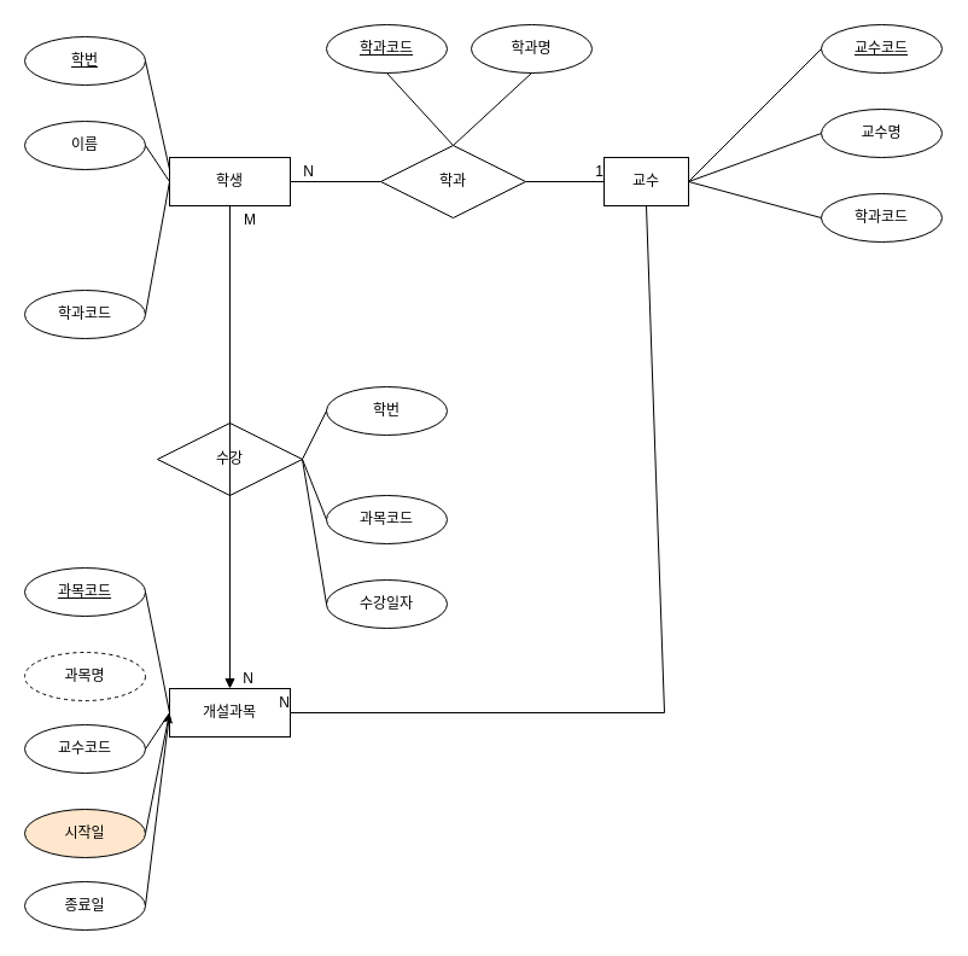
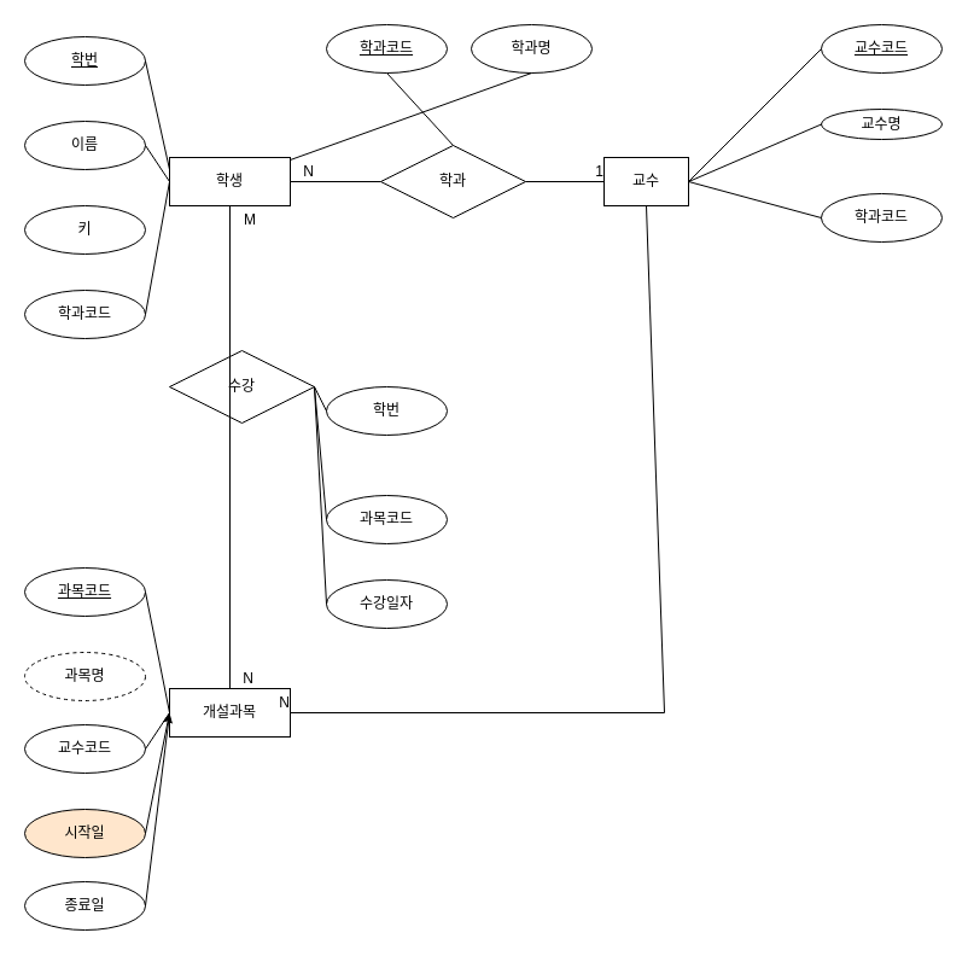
- <mxCell id="15" value="" style="endArrow=none;html=1;rounded=0;exitX=0.5;exitY=1;exitDx=0;exitDy=0;entryX=0.5;entryY=0;entryDx=0;entryDy=0;" edge="1" parent="1" source="13" target="11"><mxGeometry relative="1" as="geometry"><mxPoint x="330" y="70" as="sourcePoint" /><mxPoint x="390" y="120" as="targetPoint" /></mxGeometry></mxCell>
+ <mxCell id="15" value="" style="endArrow=none;html=1;rounded=0;exitX=0.5;exitY=1;exitDx=0;exitDy=0;" edge="1" parent="1" source="13" target="2"><mxGeometry relative="1" as="geometry"><mxPoint x="330" y="70" as="sourcePoint" /><mxPoint x="390" y="120" as="targetPoint" /></mxGeometry></mxCell>
- <mxCell id="16" value="교수명" style="ellipse;whiteSpace=wrap;html=1;align=center;" vertex="1" parent="1"><mxGeometry x="680" y="90" width="100" height="40" as="geometry" /></mxCell>
+ <mxCell id="16" value="교수명" style="ellipse;whiteSpace=wrap;html=1;align=center;" vertex="1" parent="1"><mxGeometry x="680" y="90" width="100" height="25" as="geometry" /></mxCell>
+ <mxCell id="5" value="키" style="ellipse;whiteSpace=wrap;html=1;align=center;" vertex="1" parent="1"><mxGeometry x="20" y="170" width="100" height="40" as="geometry" /></mxCell>
- <mxCell id="32" value="수강" style="shape=rhombus;perimeter=rhombusPerimeter;whiteSpace=wrap;html=1;align=center;" vertex="1" parent="1"><mxGeometry x="130" y="350" width="120" height="60" as="geometry" /></mxCell>
+ <mxCell id="32" value="수강" style="shape=rhombus;perimeter=rhombusPerimeter;whiteSpace=wrap;html=1;align=center;" vertex="1" parent="1"><mxGeometry x="140" y="290" width="120" height="60" as="geometry" /></mxCell>
- <mxCell id="41" value="" style="endArrow=block;html=1;rounded=0;exitX=0.5;exitY=1;exitDx=0;exitDy=0;entryX=0.5;entryY=0;entryDx=0;entryDy=0;" edge="1" parent="1" source="2" target="22"><mxGeometry relative="1" as="geometry"><mxPoint x="220" y="190" as="sourcePoint" /><mxPoint x="380" y="190" as="targetPoint" /></mxGeometry></mxCell>
+ <mxCell id="41" value="" style="endArrow=none;html=1;rounded=0;exitX=0.5;exitY=1;exitDx=0;exitDy=0;entryX=0.5;entryY=0;entryDx=0;entryDy=0;" edge="1" parent="1" source="2" target="22"><mxGeometry relative="1" as="geometry"><mxPoint x="220" y="190" as="sourcePoint" /><mxPoint x="380" y="190" as="targetPoint" /></mxGeometry></mxCell>
